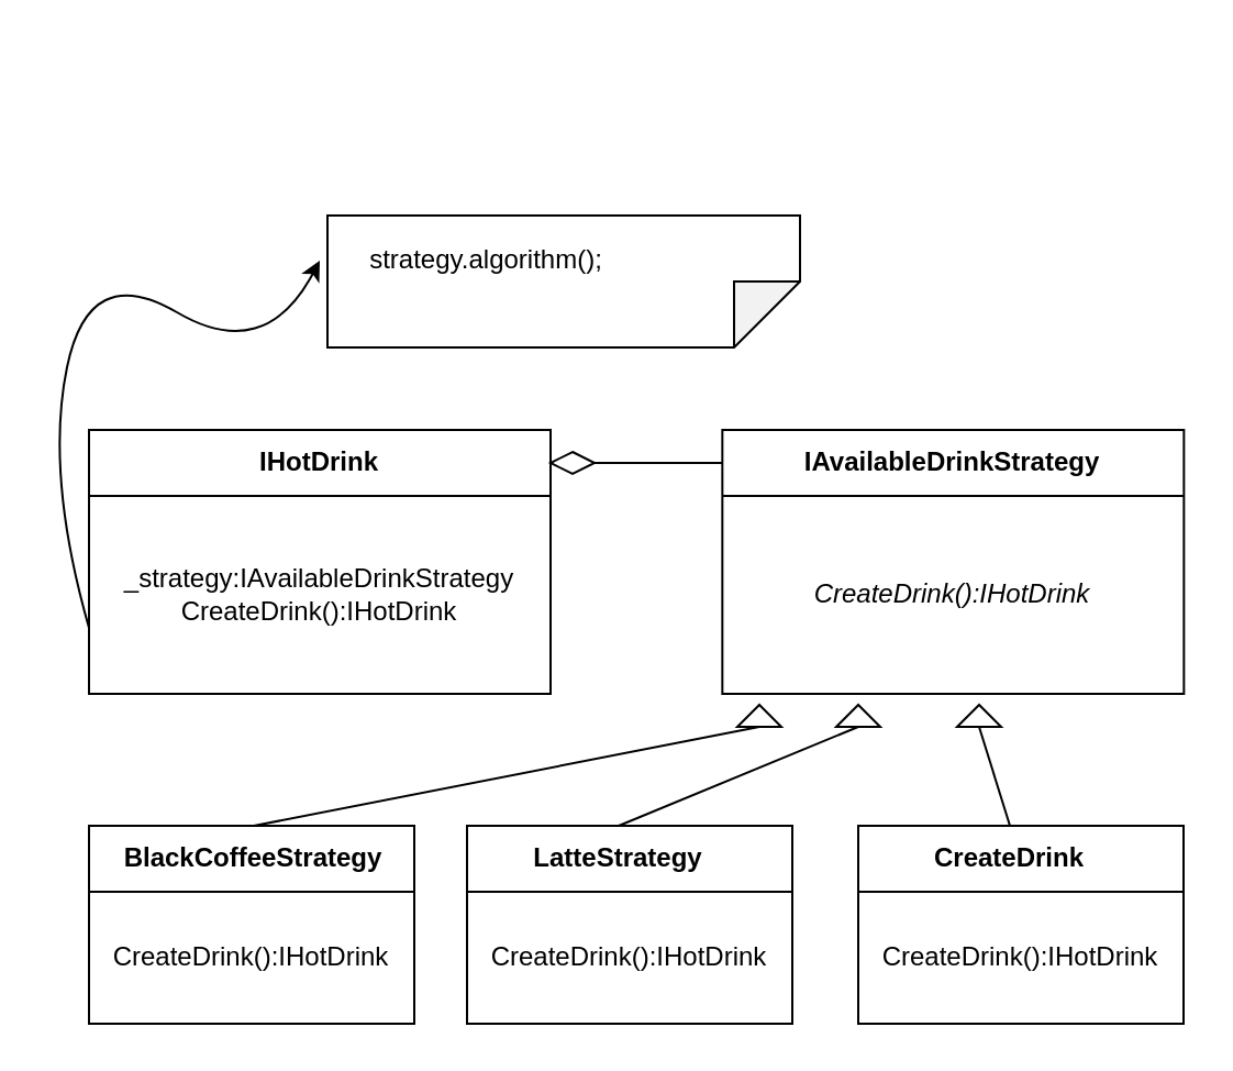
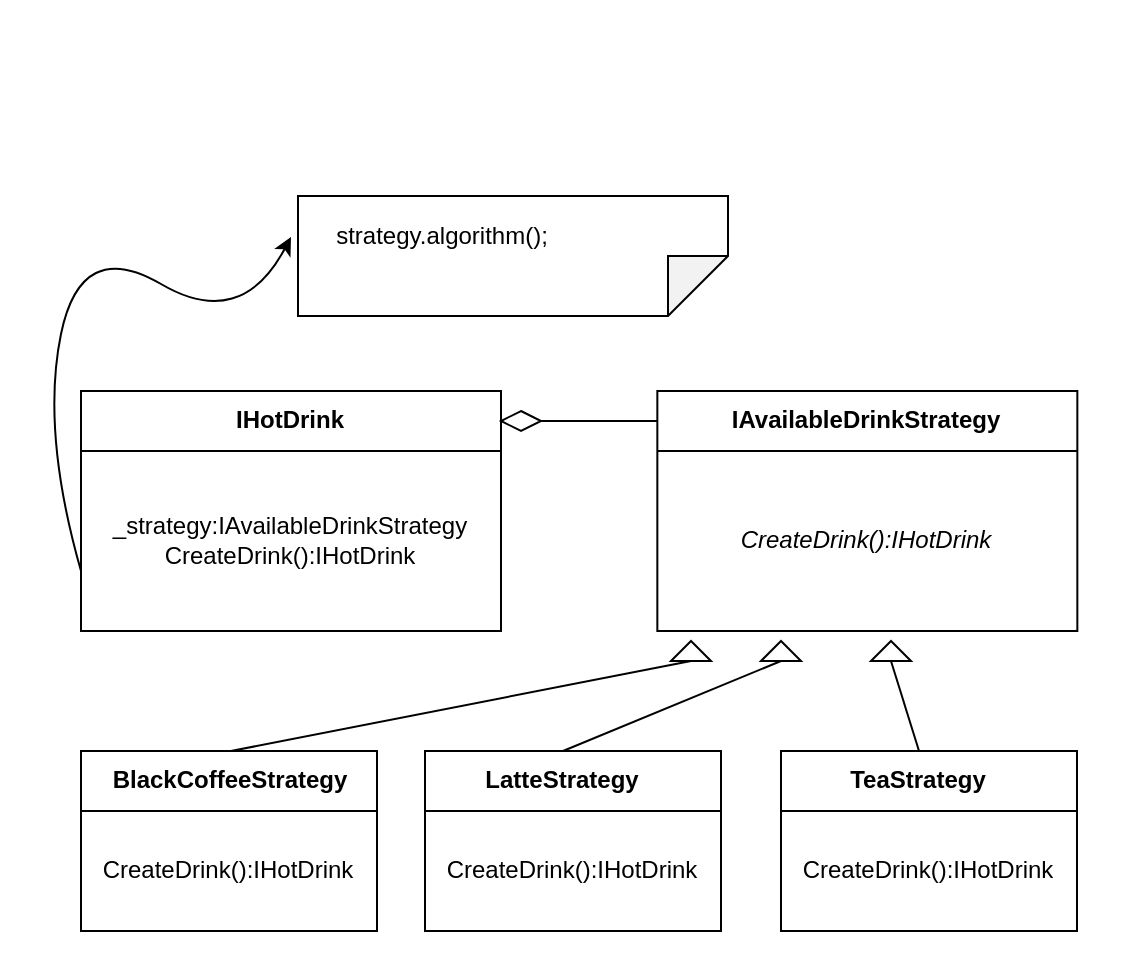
- <mxCell id="15" value="CreateDrink" style="text;html=1;strokeColor=none;fillColor=none;align=center;verticalAlign=middle;whiteSpace=wrap;rounded=0;fontStyle=1" vertex="1" parent="1"><mxGeometry x="390" y="375" width="138" height="30" as="geometry" /></mxCell>
+ <mxCell id="15" value="TeaStrategy" style="text;html=1;strokeColor=none;fillColor=none;align=center;verticalAlign=middle;whiteSpace=wrap;rounded=0;fontStyle=1" vertex="1" parent="1"><mxGeometry x="390" y="375" width="138" height="30" as="geometry" /></mxCell>
